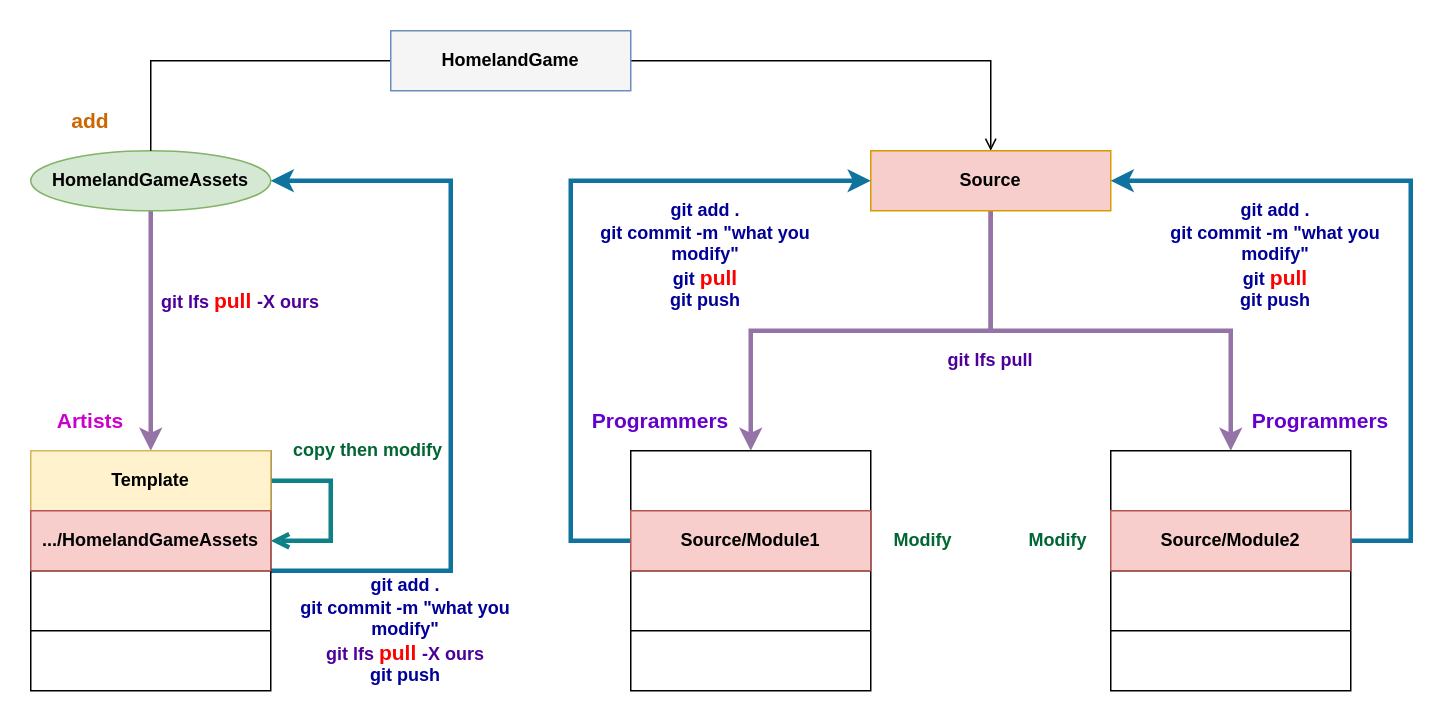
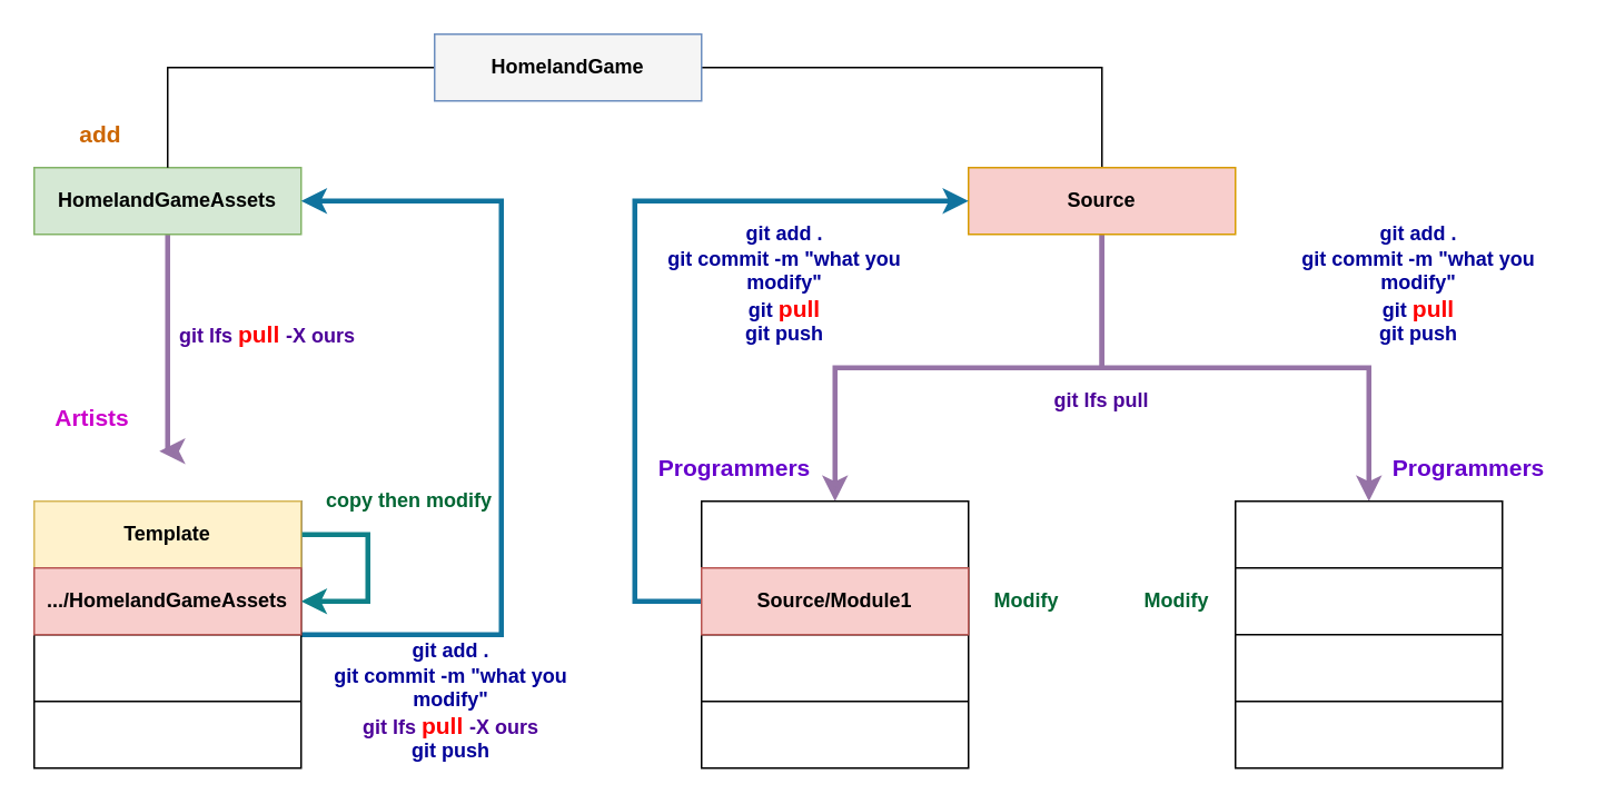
- <mxCell id="5" style="edgeStyle=orthogonalEdgeStyle;rounded=0;orthogonalLoop=1;jettySize=auto;html=1;entryX=0.5;entryY=0;entryDx=0;entryDy=0;endArrow=open;endFill=0;fontSize=12;fontStyle=1;" edge="1" parent="1" source="6" target="9"><mxGeometry relative="1" as="geometry" /></mxCell>
+ <mxCell id="5" style="edgeStyle=orthogonalEdgeStyle;rounded=0;orthogonalLoop=1;jettySize=auto;html=1;entryX=0.5;entryY=0;entryDx=0;entryDy=0;endArrow=none;endFill=0;fontSize=12;fontStyle=1" edge="1" parent="1" source="6" target="9"><mxGeometry relative="1" as="geometry" /></mxCell>
- <mxCell id="3" value="HomelandGameAssets" style="ellipse;whiteSpace=wrap;html=1;fillColor=#d5e8d4;strokeColor=#82b366;fontSize=12;fontStyle=1;" vertex="1" parent="1"><mxGeometry x="20" y="100" width="160" height="40" as="geometry" /></mxCell>
+ <mxCell id="3" value="HomelandGameAssets" style="rounded=0;whiteSpace=wrap;html=1;fillColor=#d5e8d4;strokeColor=#82b366;fontSize=12;fontStyle=1" vertex="1" parent="1"><mxGeometry x="20" y="100" width="160" height="40" as="geometry" /></mxCell>
- <mxCell id="36" style="edgeStyle=orthogonalEdgeStyle;rounded=0;orthogonalLoop=1;jettySize=auto;html=1;entryX=1;entryY=0.5;entryDx=0;entryDy=0;fillColor=#b1ddf0;strokeColor=#10739e;strokeWidth=3;fontSize=12;fontStyle=1" edge="1" parent="1" source="37" target="9"><mxGeometry relative="1" as="geometry"><Array as="points"><mxPoint x="940" y="360" /><mxPoint x="940" y="120" /></Array></mxGeometry></mxCell>
- <mxCell id="10" value="&lt;font style=&quot;font-size: 14px;&quot; color=&quot;#cc00cc&quot;&gt;Artists&lt;/font&gt;" style="text;html=1;strokeColor=none;fillColor=none;align=center;verticalAlign=middle;whiteSpace=wrap;rounded=0;fontSize=12;fontStyle=1" vertex="1" parent="1"><mxGeometry x="20" y="260" width="80" height="40" as="geometry" /></mxCell>
+ <mxCell id="10" value="&lt;font style=&quot;font-size: 14px;&quot; color=&quot;#cc00cc&quot;&gt;Artists&lt;/font&gt;" style="text;html=1;strokeColor=none;fillColor=none;align=center;verticalAlign=middle;whiteSpace=wrap;rounded=0;fontSize=12;fontStyle=1" vertex="1" parent="1"><mxGeometry x="15" y="230" width="80" height="40" as="geometry" /></mxCell>
- <mxCell id="16" style="edgeStyle=orthogonalEdgeStyle;rounded=0;orthogonalLoop=1;jettySize=auto;html=1;exitX=1;exitY=0.5;exitDx=0;exitDy=0;fillColor=#b0e3e6;strokeColor=#0e8088;strokeWidth=3;fontSize=12;fontStyle=1;endArrow=open;" edge="1" parent="1" source="17" target="18"><mxGeometry relative="1" as="geometry"><mxPoint x="180" y="320" as="sourcePoint" /><Array as="points"><mxPoint x="220" y="320" /><mxPoint x="220" y="360" /></Array></mxGeometry></mxCell>
+ <mxCell id="16" style="edgeStyle=orthogonalEdgeStyle;rounded=0;orthogonalLoop=1;jettySize=auto;html=1;exitX=1;exitY=0.5;exitDx=0;exitDy=0;fillColor=#b0e3e6;strokeColor=#0e8088;strokeWidth=3;fontSize=12;fontStyle=1" edge="1" parent="1" source="17" target="18"><mxGeometry relative="1" as="geometry"><mxPoint x="180" y="320" as="sourcePoint" /><Array as="points"><mxPoint x="220" y="320" /><mxPoint x="220" y="360" /></Array></mxGeometry></mxCell>
- <mxCell id="37" value="Source/Module2" style="text;html=1;strokeColor=#b85450;fillColor=#f8cecc;align=center;verticalAlign=middle;whiteSpace=wrap;rounded=0;fontSize=12;fontStyle=1" vertex="1" parent="1"><mxGeometry x="740" y="340" width="160" height="40" as="geometry" /></mxCell>
